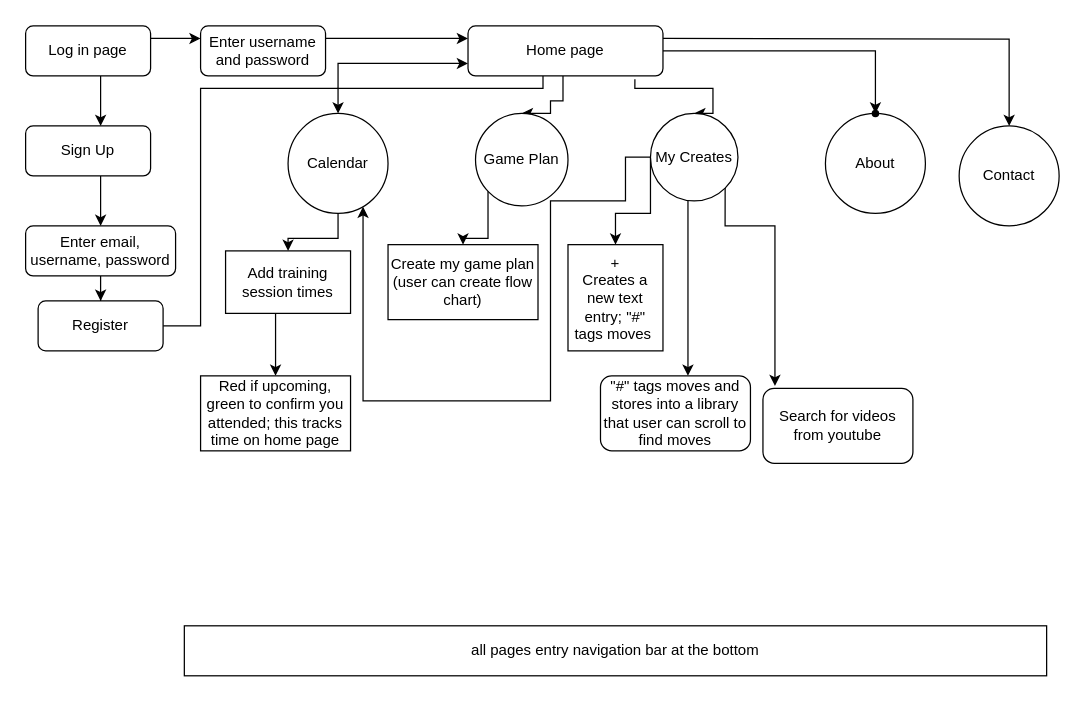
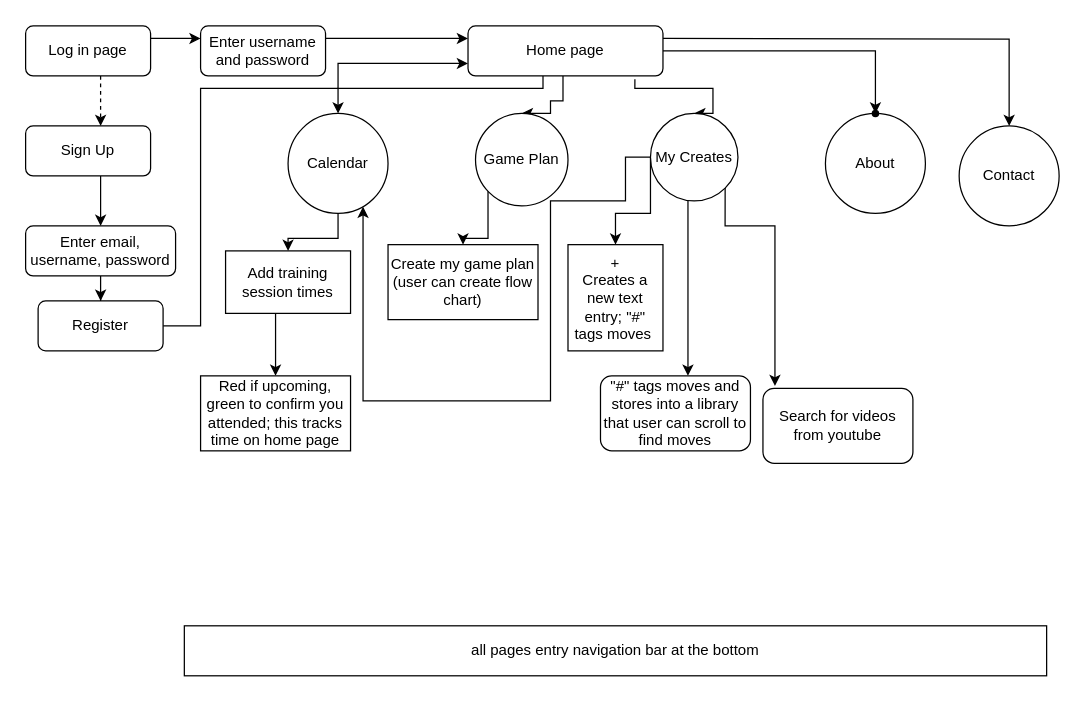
- <mxCell id="9" value="" style="edgeStyle=orthogonalEdgeStyle;rounded=0;orthogonalLoop=1;jettySize=auto;html=1;" parent="1" source="10" target="12" edge="1"><mxGeometry relative="1" as="geometry"><Array as="points"><mxPoint x="80" y="80" /><mxPoint x="80" y="80" /></Array></mxGeometry></mxCell>
+ <mxCell id="9" value="" style="edgeStyle=orthogonalEdgeStyle;rounded=0;orthogonalLoop=1;jettySize=auto;html=1;dashed=1;" parent="1" source="10" target="12" edge="1"><mxGeometry relative="1" as="geometry"><Array as="points"><mxPoint x="80" y="80" /><mxPoint x="80" y="80" /></Array></mxGeometry></mxCell>
